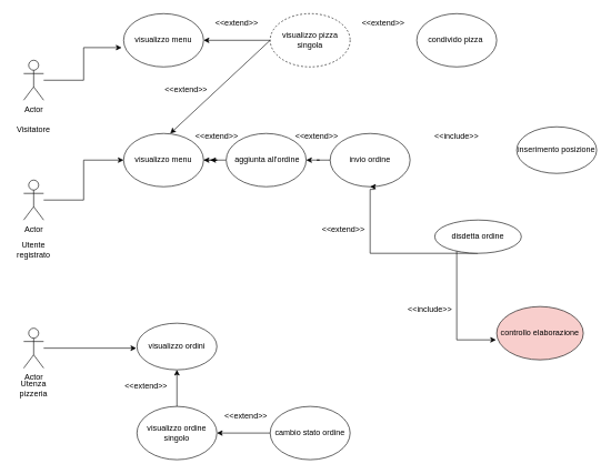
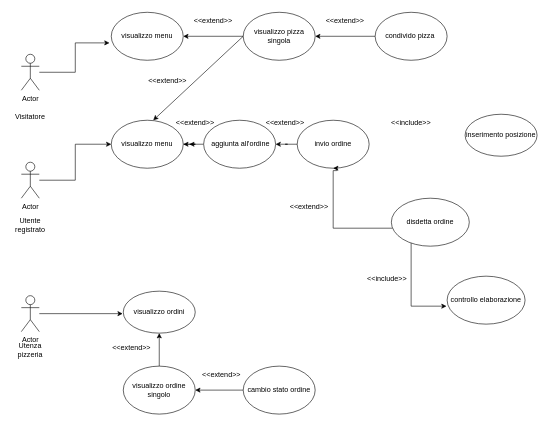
- <mxCell id="8" value="visualizzo pizza singola" style="ellipse;whiteSpace=wrap;html=1;dashed=1;" parent="1" vertex="1"><mxGeometry x="405" y="20" width="120" height="80" as="geometry" /></mxCell>
+ <mxCell id="8" value="visualizzo pizza singola" style="ellipse;whiteSpace=wrap;html=1;" parent="1" vertex="1"><mxGeometry x="405" y="20" width="120" height="80" as="geometry" /></mxCell>
+ <mxCell id="27" style="edgeStyle=orthogonalEdgeStyle;rounded=0;orthogonalLoop=1;jettySize=auto;html=1;entryX=1;entryY=0.5;entryDx=0;entryDy=0;" parent="1" source="28" target="8" edge="1"><mxGeometry relative="1" as="geometry" /></mxCell>
- <mxCell id="22" value="disdetta ordine" style="ellipse;whiteSpace=wrap;html=1;" parent="1" vertex="1"><mxGeometry x="652" y="330" width="130" height="50" as="geometry" /></mxCell>
+ <mxCell id="22" value="disdetta ordine" style="ellipse;whiteSpace=wrap;html=1;" parent="1" vertex="1"><mxGeometry x="652" y="330" width="130" height="80" as="geometry" /></mxCell>
- <mxCell id="18" value="controllo elaborazione" style="ellipse;whiteSpace=wrap;html=1;fillColor=#f8cecc;" parent="1" vertex="1"><mxGeometry x="745" y="460" width="130" height="80" as="geometry" /></mxCell>
+ <mxCell id="18" value="controllo elaborazione" style="ellipse;whiteSpace=wrap;html=1;" parent="1" vertex="1"><mxGeometry x="745" y="460" width="130" height="80" as="geometry" /></mxCell>
